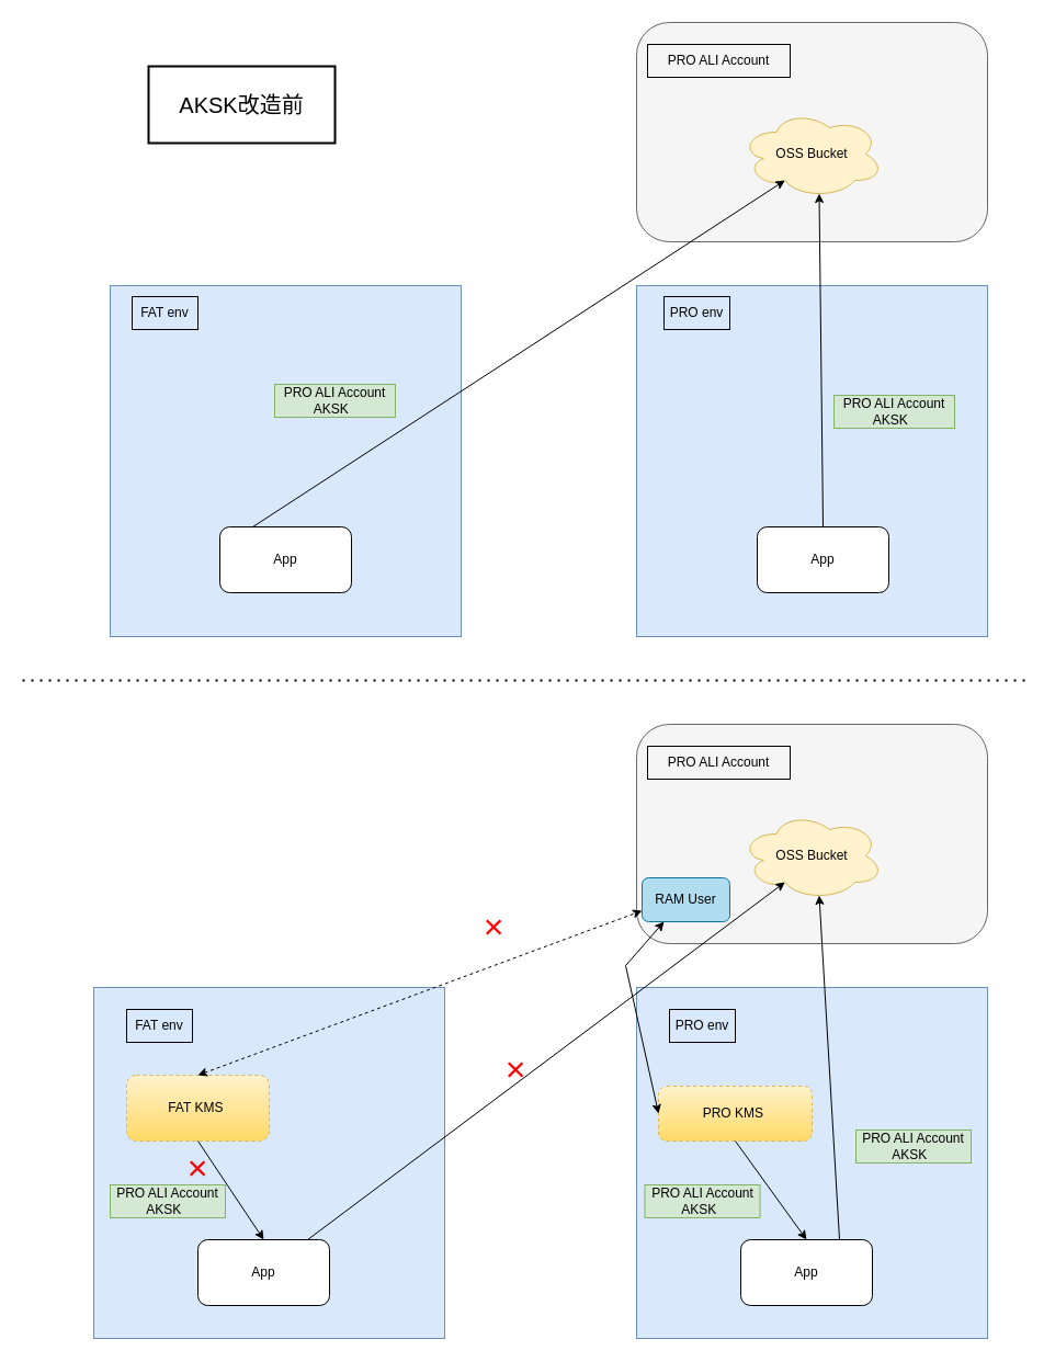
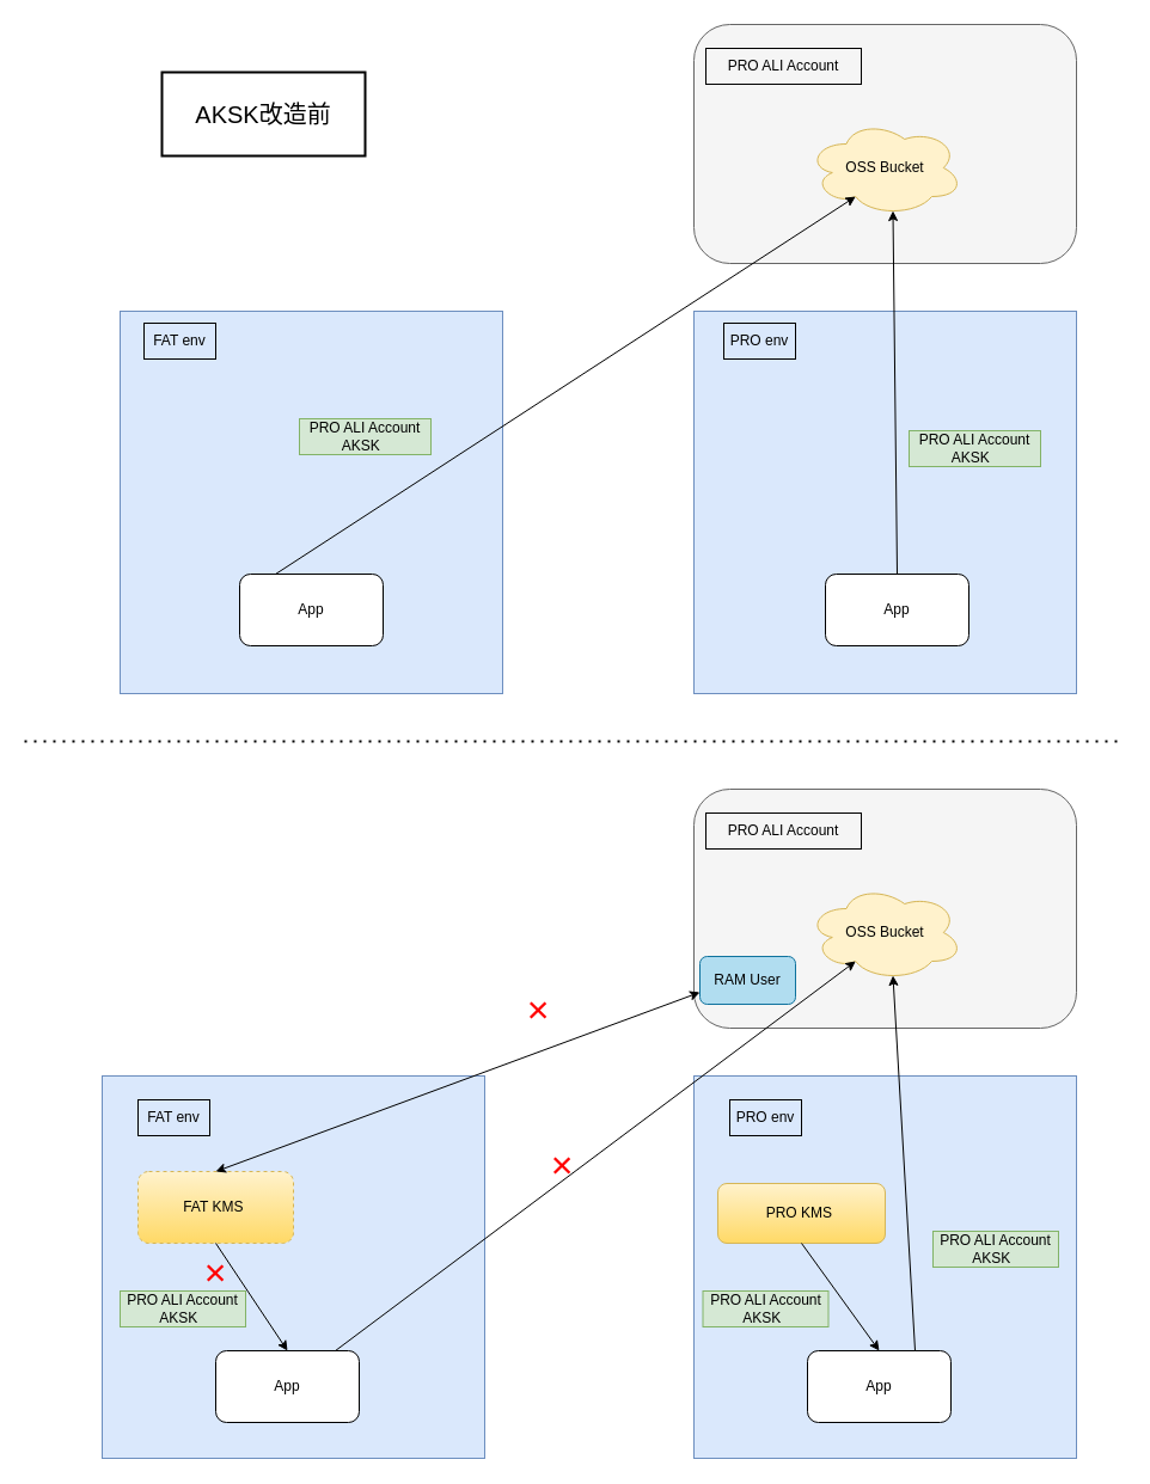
- <mxCell id="39" value="" style="endArrow=classic;startArrow=classic;html=1;rounded=0;exitX=0.5;exitY=0;exitDx=0;exitDy=0;entryX=0;entryY=0.75;entryDx=0;entryDy=0;dashed=1;" edge="1" parent="1" source="15" target="28"><mxGeometry width="50" height="50" relative="1" as="geometry"><mxPoint x="410" y="960" as="sourcePoint" /><mxPoint x="460" y="910" as="targetPoint" /></mxGeometry></mxCell>
+ <mxCell id="39" value="" style="endArrow=classic;startArrow=classic;html=1;rounded=0;exitX=0.5;exitY=0;exitDx=0;exitDy=0;entryX=0;entryY=0.75;entryDx=0;entryDy=0;" edge="1" parent="1" source="15" target="28"><mxGeometry width="50" height="50" relative="1" as="geometry"><mxPoint x="410" y="960" as="sourcePoint" /><mxPoint x="460" y="910" as="targetPoint" /></mxGeometry></mxCell>
- <mxCell id="38" value="" style="endArrow=classic;startArrow=classic;html=1;rounded=0;exitX=0;exitY=0.5;exitDx=0;exitDy=0;entryX=0.25;entryY=1;entryDx=0;entryDy=0;" edge="1" parent="1" source="32" target="28"><mxGeometry width="50" height="50" relative="1" as="geometry"><mxPoint x="410" y="950" as="sourcePoint" /><mxPoint x="610" y="810" as="targetPoint" /><Array as="points"><mxPoint x="570" y="880" /></Array></mxGeometry></mxCell>
- <mxCell id="32" value="PRO KMS&amp;nbsp;" style="rounded=1;whiteSpace=wrap;html=1;fillColor=#fff2cc;strokeColor=#d6b656;gradientColor=#ffd966;dashed=1;" vertex="1" parent="29"><mxGeometry x="20" y="90" width="140" height="50" as="geometry" /></mxCell>
+ <mxCell id="32" value="PRO KMS&amp;nbsp;" style="rounded=1;whiteSpace=wrap;html=1;fillColor=#fff2cc;strokeColor=#d6b656;gradientColor=#ffd966;" vertex="1" parent="29"><mxGeometry x="20" y="90" width="140" height="50" as="geometry" /></mxCell>
